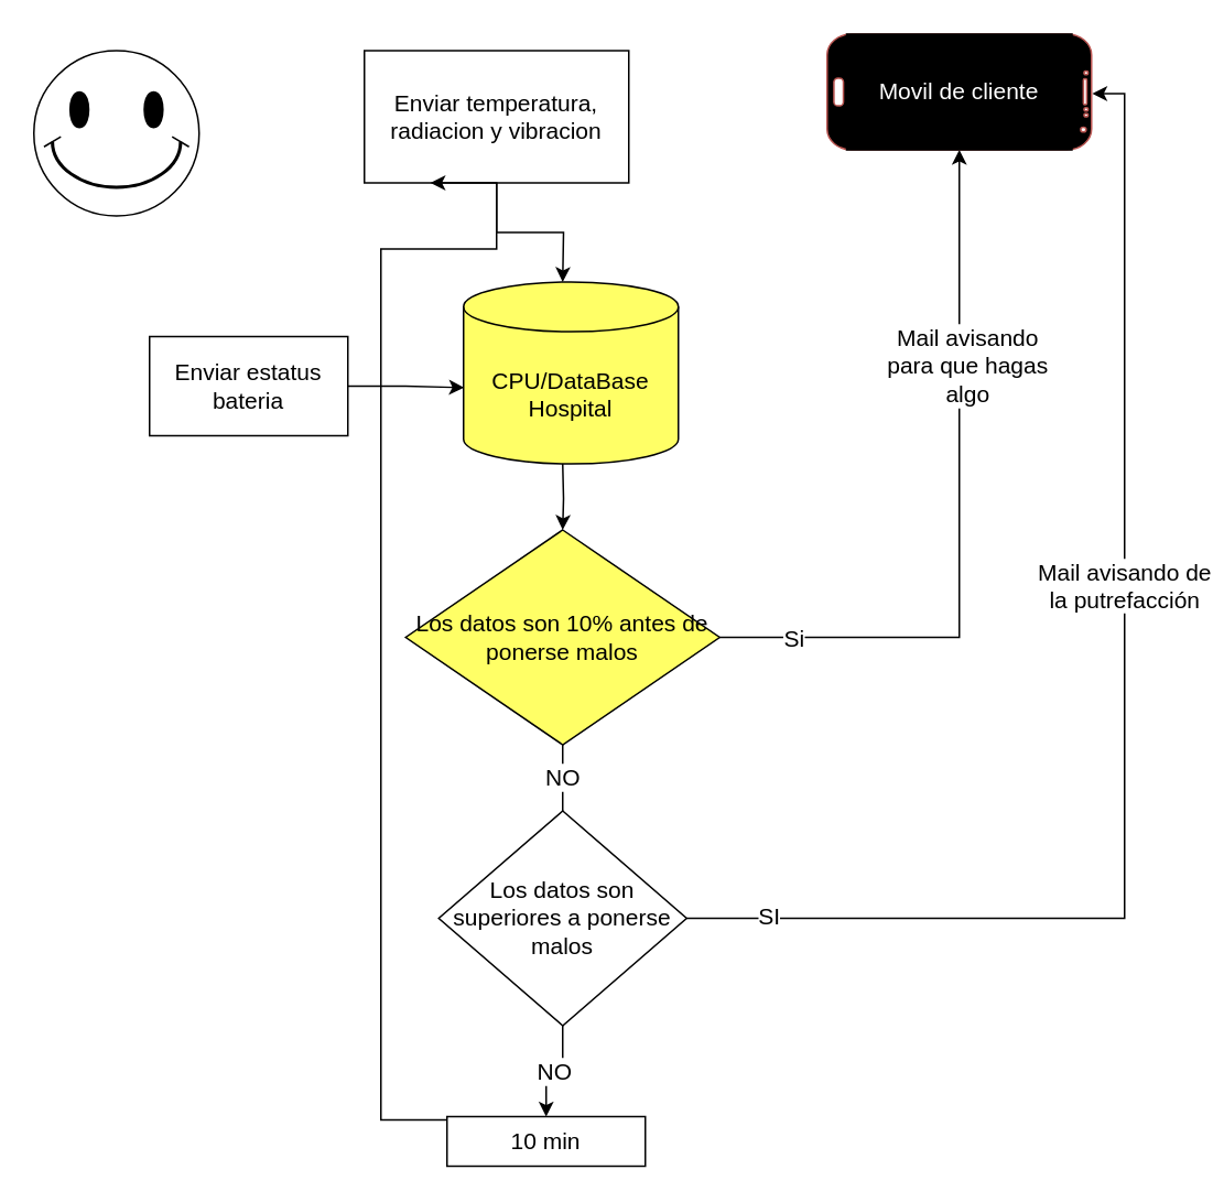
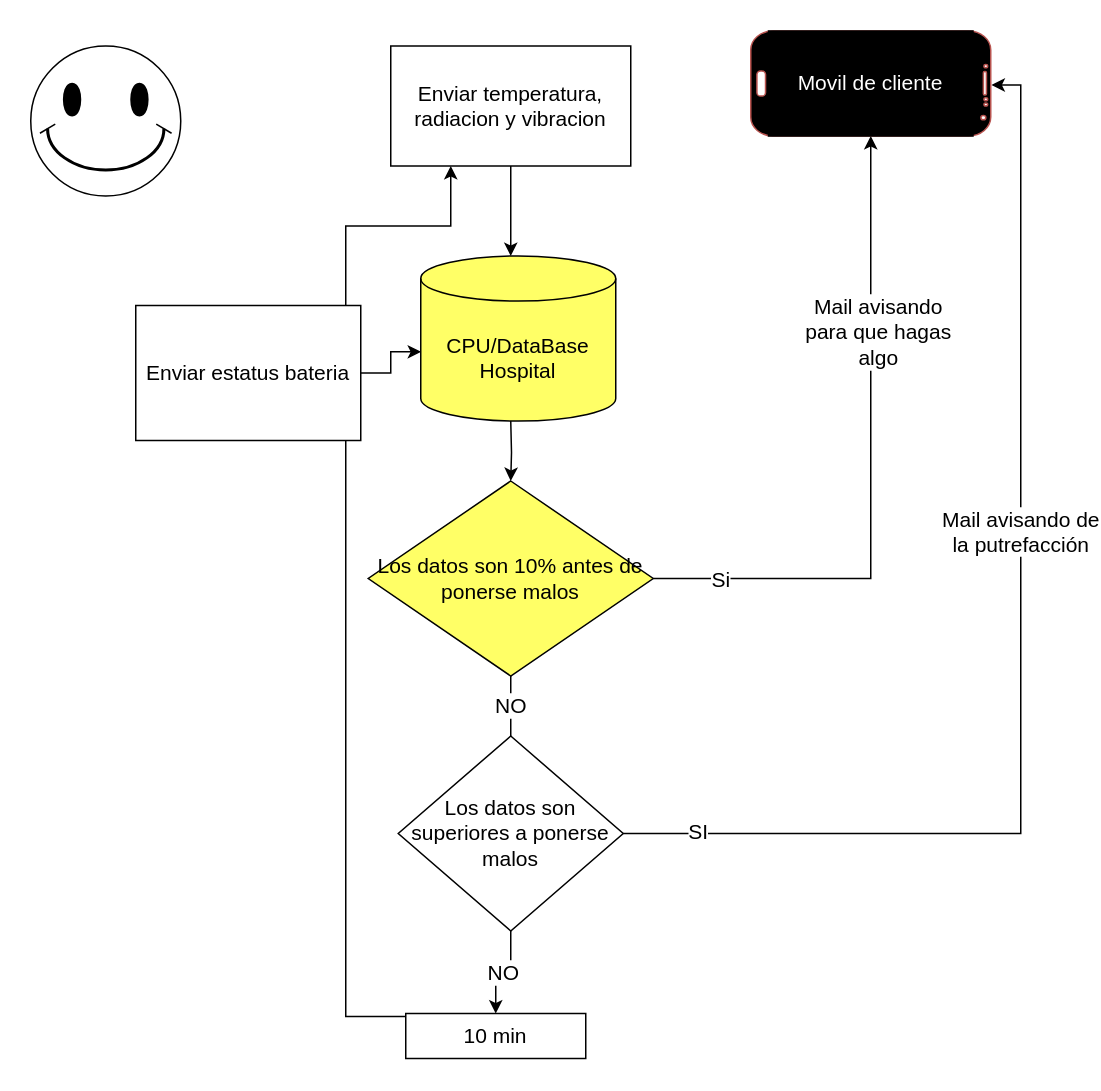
- <mxCell id="3" value="Enviar temperatura, radiacion y vibracion" style="rounded=0;whiteSpace=wrap;html=1;fontSize=14;strokeColor=#000000;" vertex="1" parent="1"><mxGeometry x="220" y="30" width="160" height="80" as="geometry" /></mxCell>
+ <mxCell id="3" value="Enviar temperatura, radiacion y vibracion" style="rounded=0;whiteSpace=wrap;html=1;fontSize=14;strokeColor=#000000;" vertex="1" parent="1"><mxGeometry x="260" y="30" width="160" height="80" as="geometry" /></mxCell>
- <mxCell id="23" value="Enviar estatus bateria" style="rounded=0;whiteSpace=wrap;html=1;fontSize=14;" vertex="1" parent="1"><mxGeometry x="90" y="203" width="120" height="60" as="geometry" /></mxCell>
+ <mxCell id="23" value="Enviar estatus bateria" style="rounded=0;whiteSpace=wrap;html=1;fontSize=14;" vertex="1" parent="1"><mxGeometry x="90" y="203" width="150" height="90" as="geometry" /></mxCell>
